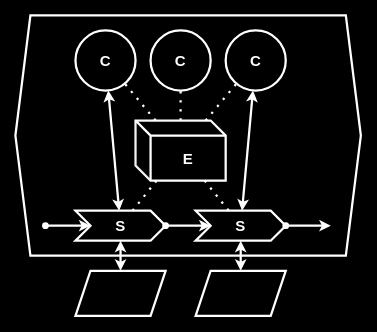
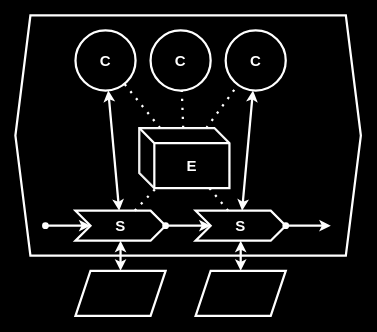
- <mxCell id="5" value="E" style="shape=cube;whiteSpace=wrap;html=1;boundedLbl=1;backgroundOutline=1;darkOpacity=0.05;darkOpacity2=0.1;fontSize=20;fontStyle=1;strokeColor=#FFFFFF;fillColor=none;fontColor=#FFFFFF;strokeWidth=3;" vertex="1" parent="1"><mxGeometry x="180" y="160" width="120" height="80" as="geometry" /></mxCell>
+ <mxCell id="5" value="E" style="shape=cube;whiteSpace=wrap;html=1;boundedLbl=1;backgroundOutline=1;darkOpacity=0.05;darkOpacity2=0.1;fontSize=20;fontStyle=1;strokeColor=#FFFFFF;fillColor=none;fontColor=#FFFFFF;strokeWidth=3;" vertex="1" parent="1"><mxGeometry x="185" y="170" width="120" height="80" as="geometry" /></mxCell>
